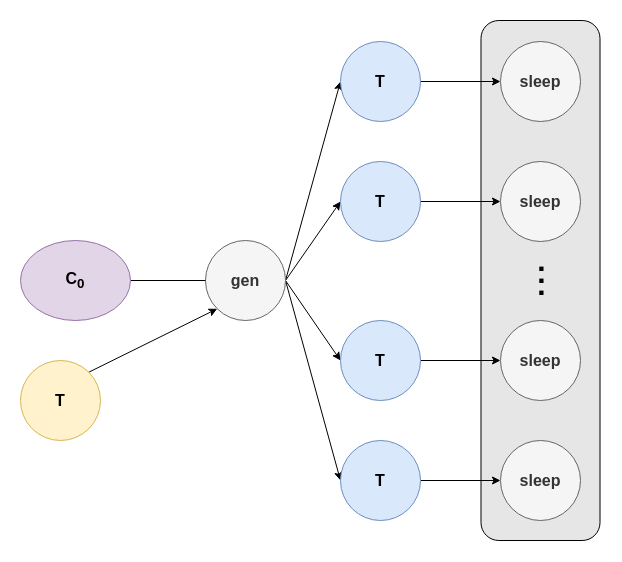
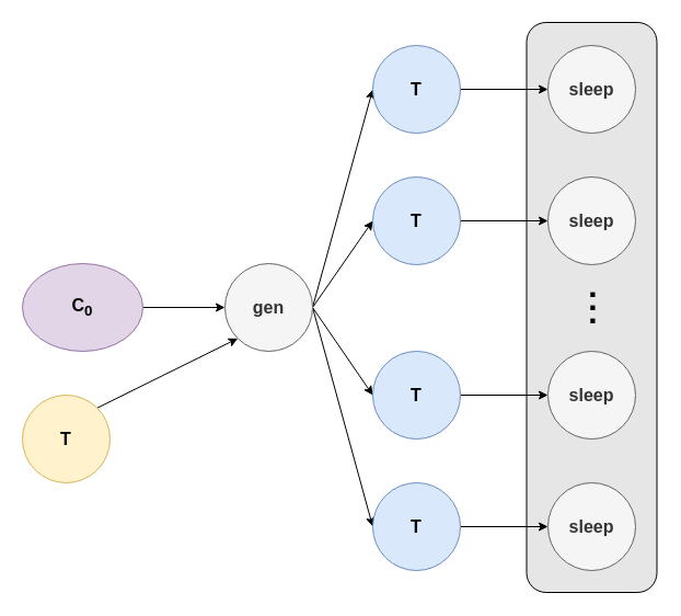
- <mxCell id="8" value="" style="endArrow=none;html=1;rounded=0;fontSize=16;exitX=1;exitY=0.5;exitDx=0;exitDy=0;entryX=0;entryY=0.5;entryDx=0;entryDy=0;" parent="1" source="11" target="7" edge="1"><mxGeometry width="50" height="50" relative="1" as="geometry"><mxPoint x="140" y="280" as="sourcePoint" /><mxPoint x="140" y="280" as="targetPoint" /></mxGeometry></mxCell>
+ <mxCell id="8" value="" style="endArrow=classic;html=1;rounded=0;fontSize=16;exitX=1;exitY=0.5;exitDx=0;exitDy=0;entryX=0;entryY=0.5;entryDx=0;entryDy=0;" parent="1" source="11" target="7" edge="1"><mxGeometry width="50" height="50" relative="1" as="geometry"><mxPoint x="140" y="280" as="sourcePoint" /><mxPoint x="140" y="280" as="targetPoint" /></mxGeometry></mxCell>
